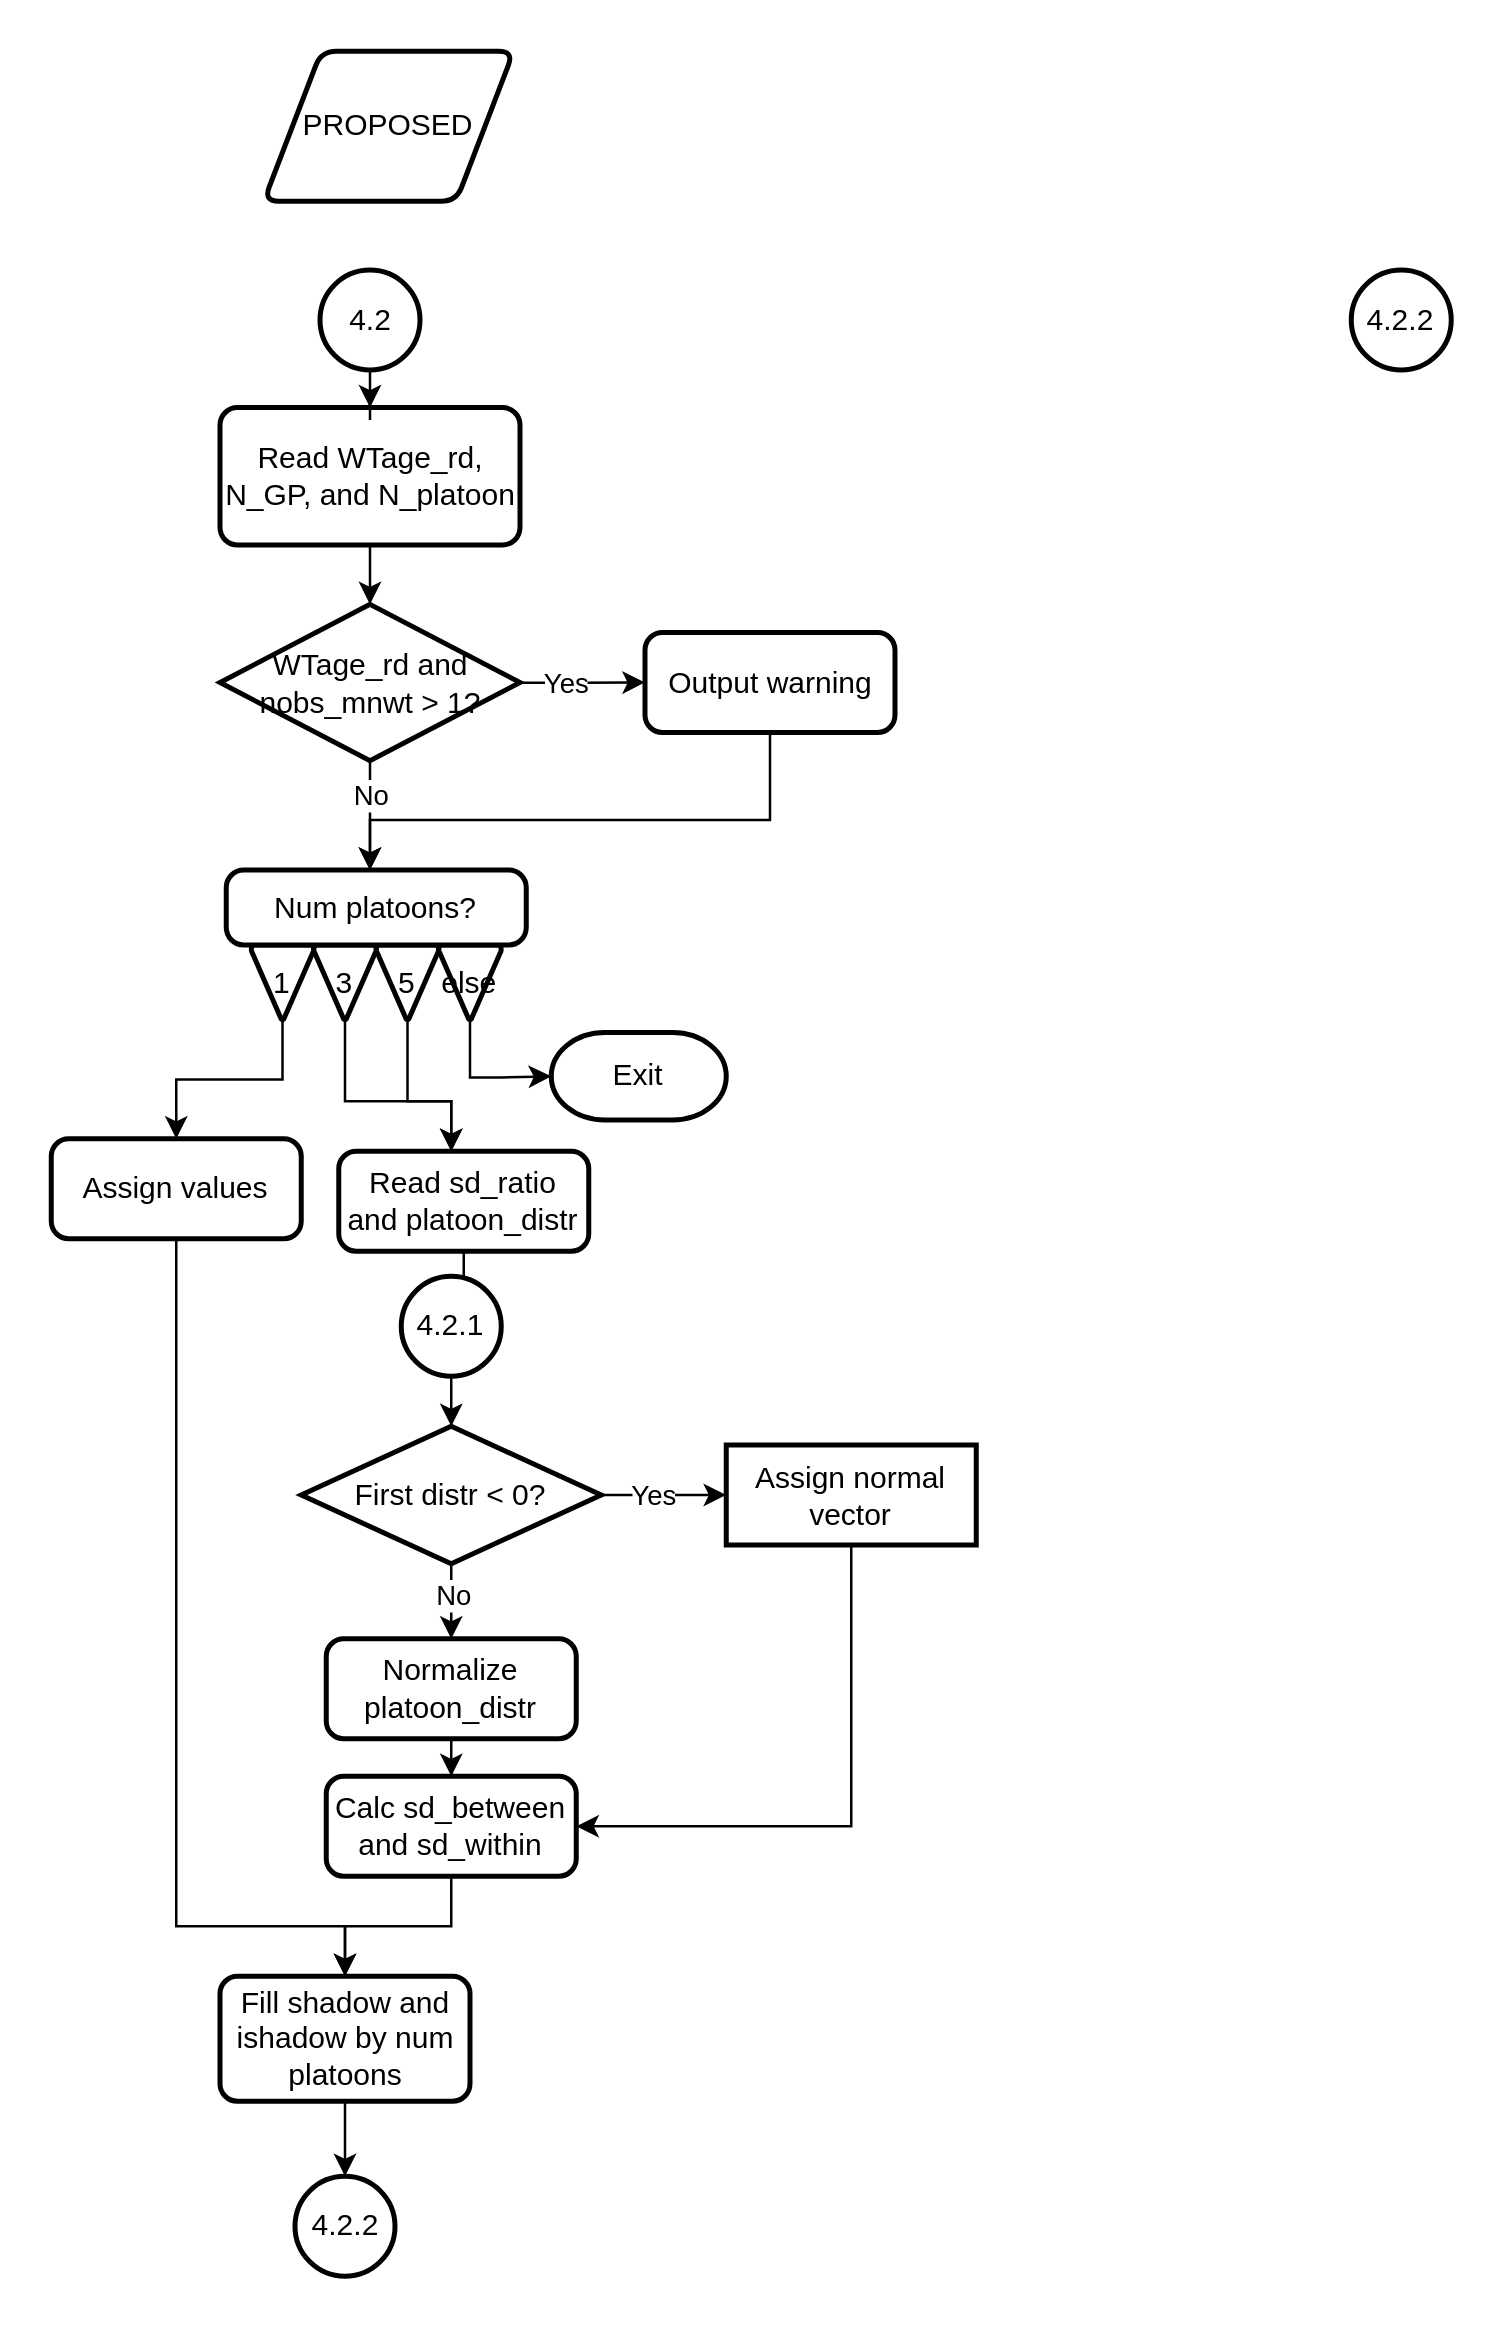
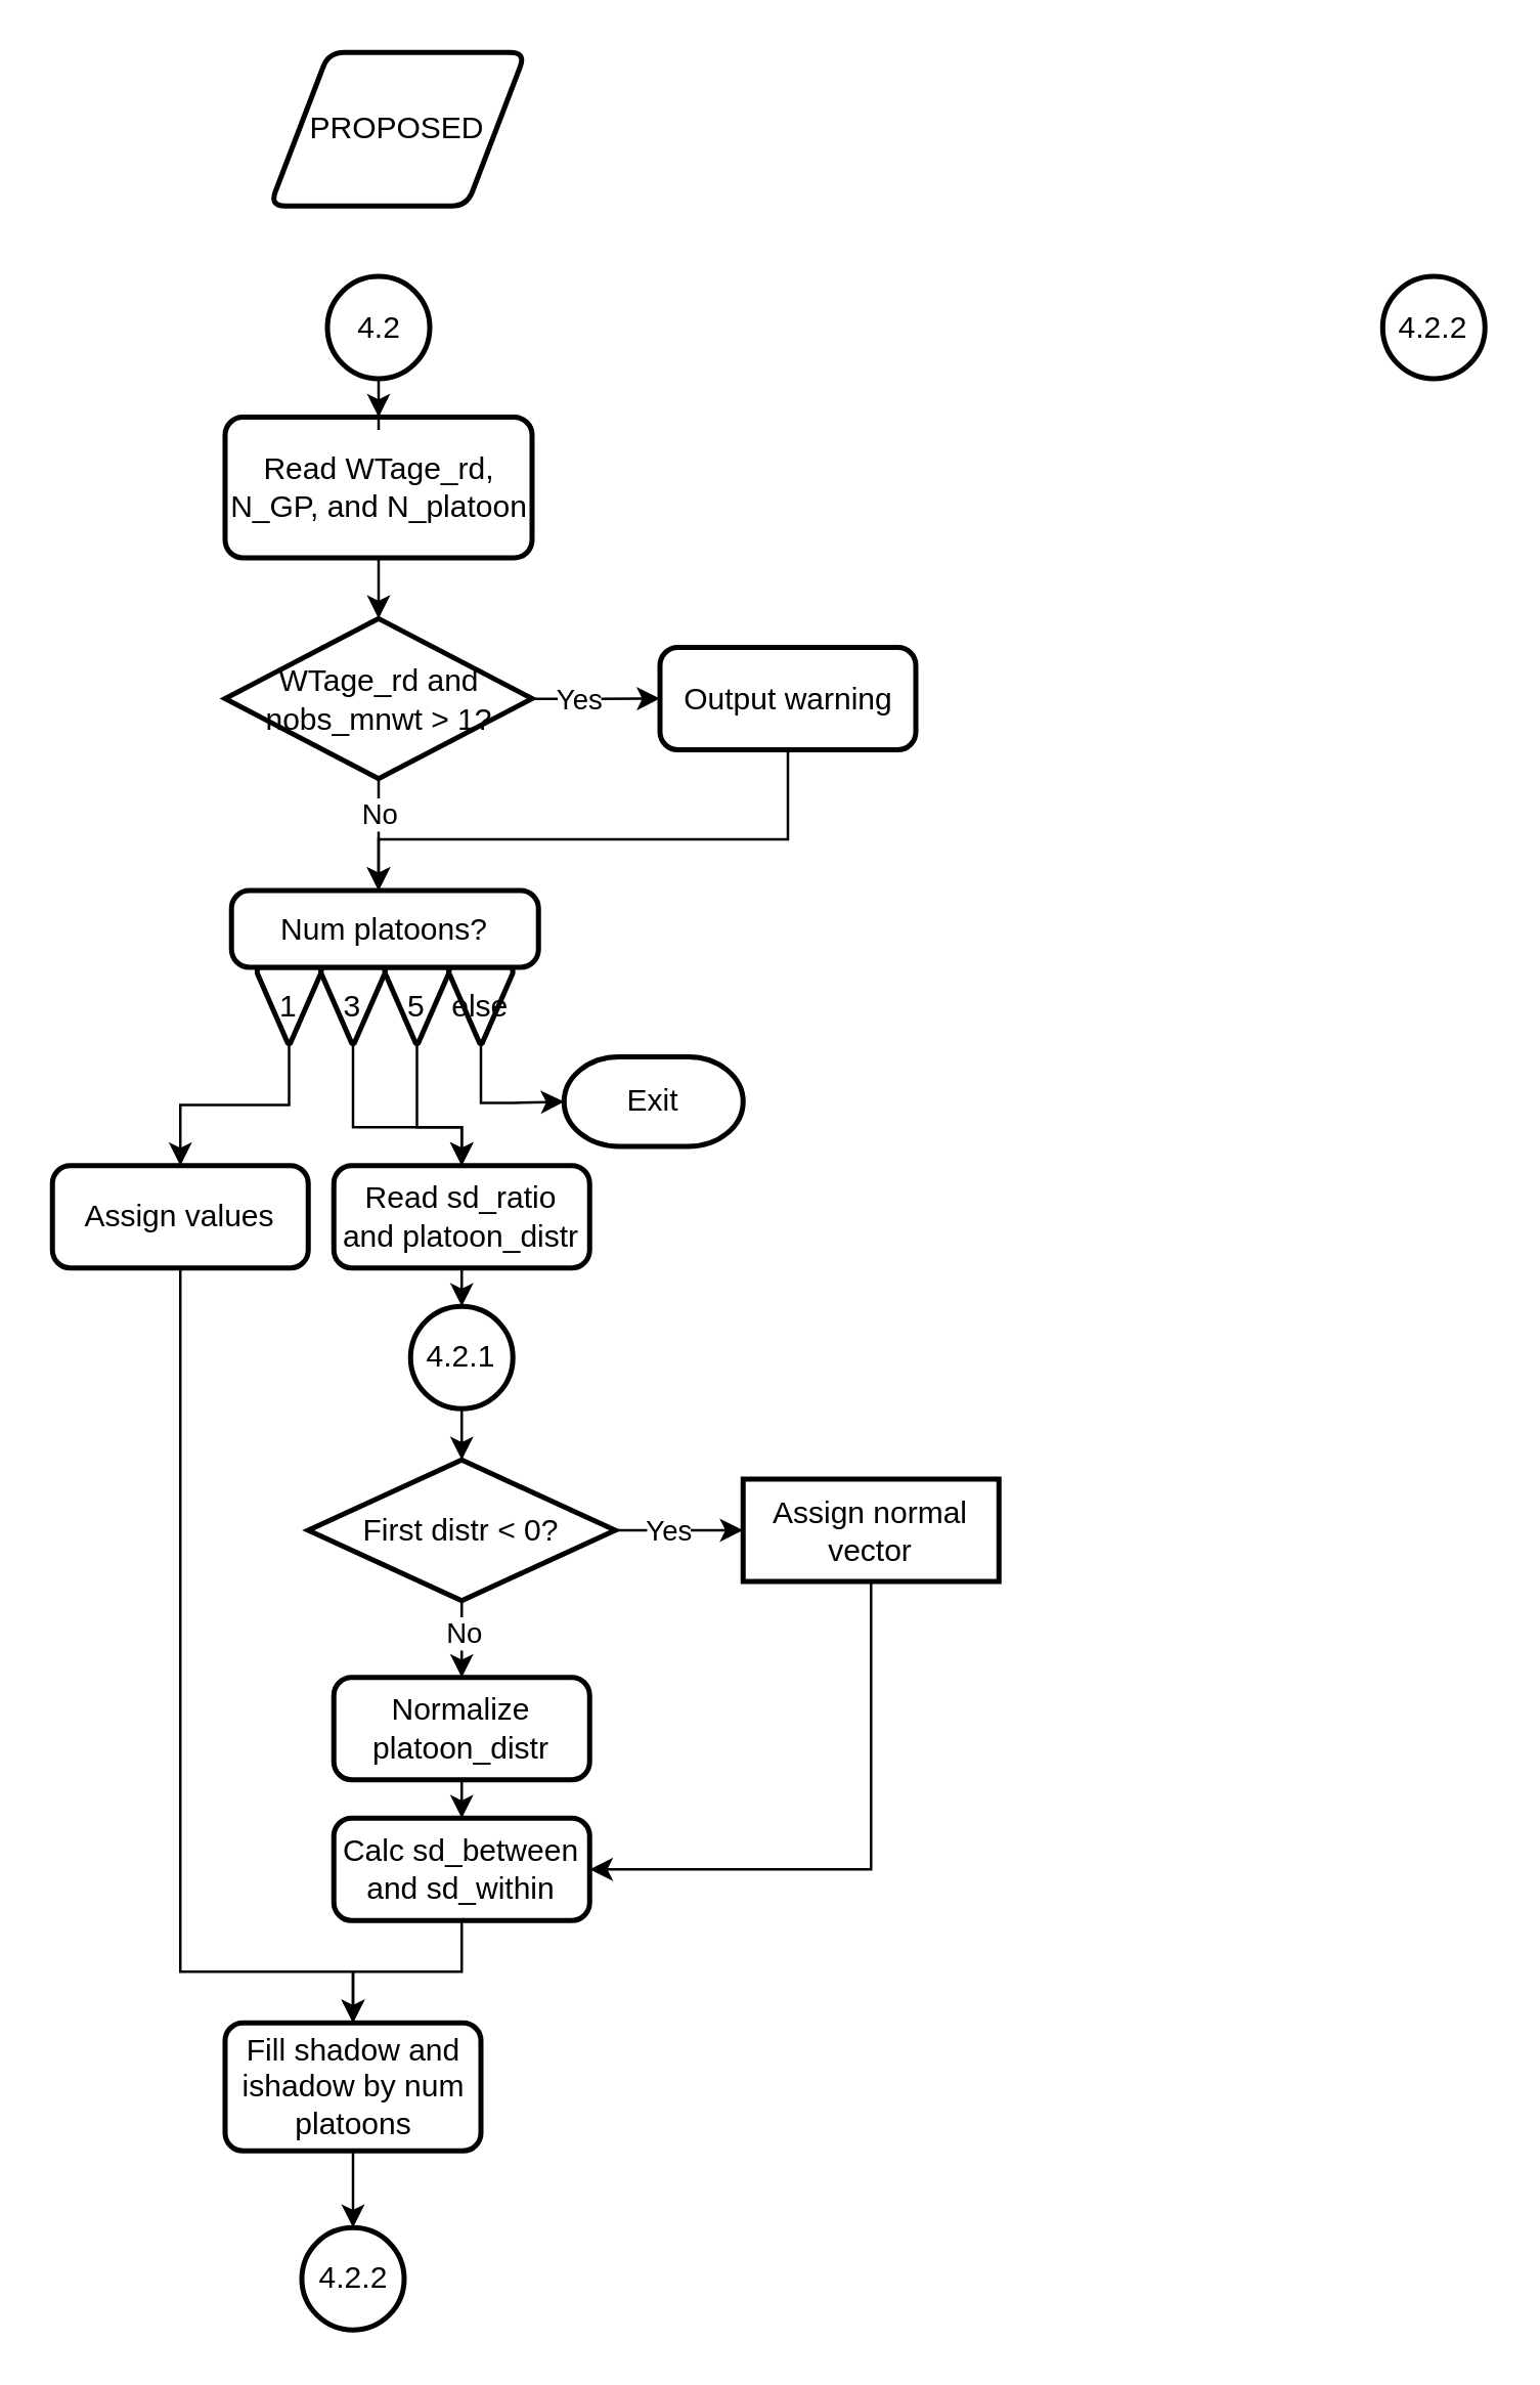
- <mxCell id="17" value="Read sd_ratio and platoon_distr" style="rounded=1;whiteSpace=wrap;html=1;absoluteArcSize=1;arcSize=14;strokeWidth=2;" parent="1" vertex="1"><mxGeometry x="135" y="460" width="100" height="40" as="geometry" /></mxCell>
+ <mxCell id="17" value="Read sd_ratio and platoon_distr" style="rounded=1;whiteSpace=wrap;html=1;absoluteArcSize=1;arcSize=14;strokeWidth=2;" parent="1" vertex="1"><mxGeometry x="130" y="455" width="100" height="40" as="geometry" /></mxCell>
